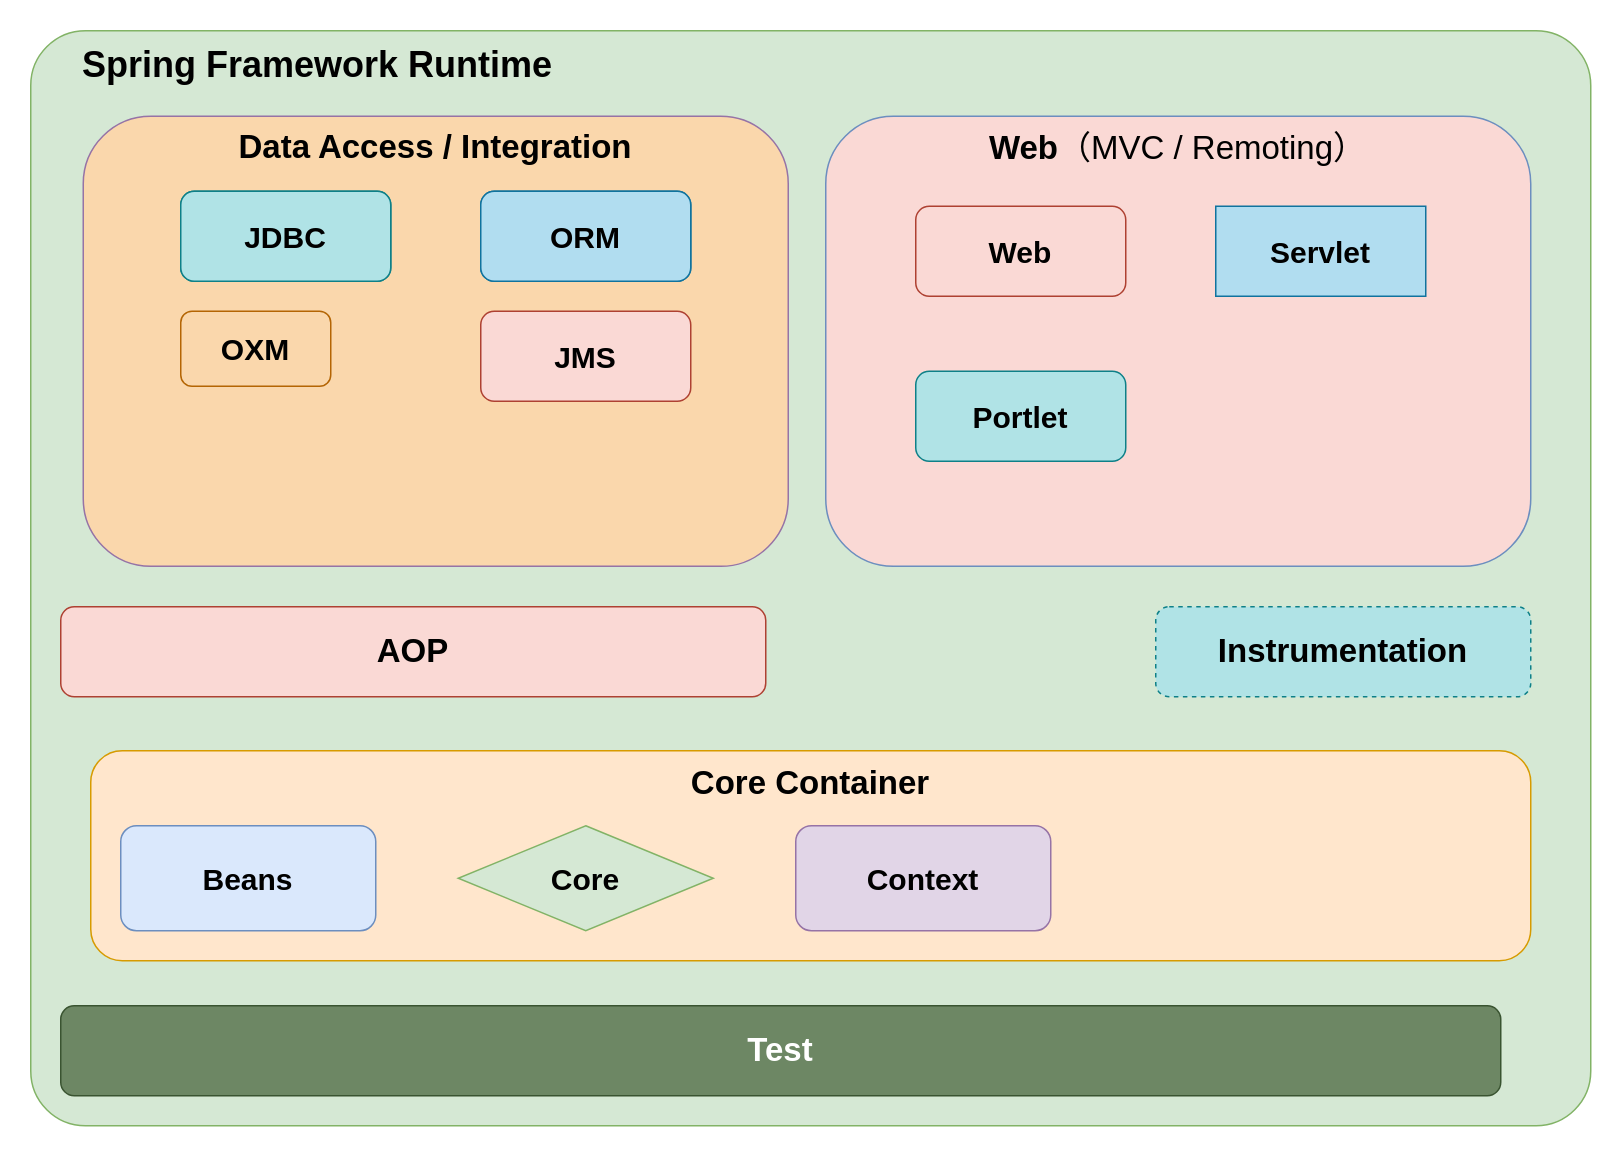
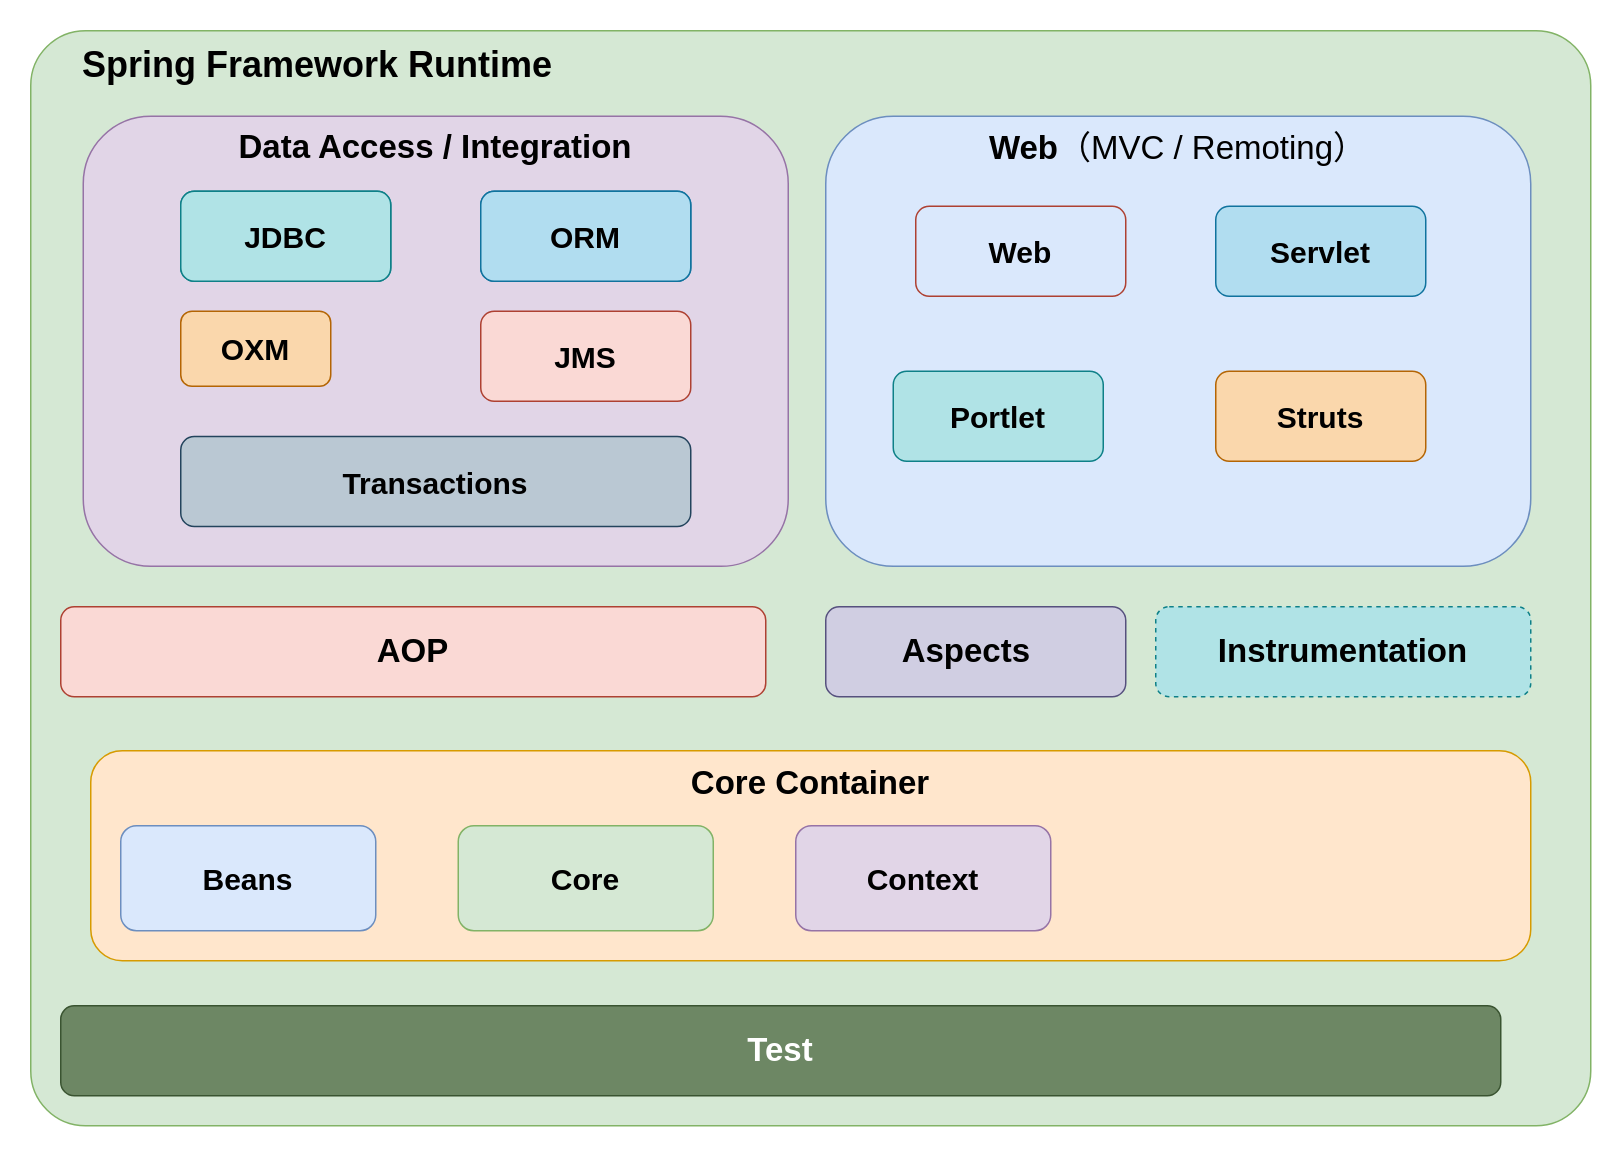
- <mxCell id="13" value="&lt;b style=&quot;font-size: 20px;&quot;&gt;Web&lt;/b&gt;" style="rounded=1;whiteSpace=wrap;html=1;fontSize=20;fillColor=#fad9d5;strokeColor=#ae4132;" vertex="1" parent="1"><mxGeometry x="610" y="137" width="140" height="60" as="geometry" /></mxCell>
+ <mxCell id="13" value="&lt;b style=&quot;font-size: 20px;&quot;&gt;Web&lt;/b&gt;" style="rounded=1;whiteSpace=wrap;html=1;fontSize=20;fillColor=#dae8fc;strokeColor=#ae4132;" vertex="1" parent="1"><mxGeometry x="610" y="137" width="140" height="60" as="geometry" /></mxCell>
- <mxCell id="11" value="&lt;b style=&quot;font-size: 20px;&quot;&gt;Servlet&lt;/b&gt;" style="whiteSpace=wrap;html=1;fontSize=20;fillColor=#b1ddf0;strokeColor=#10739e;rounded=0;" vertex="1" parent="1"><mxGeometry x="810" y="137" width="140" height="60" as="geometry" /></mxCell>
+ <mxCell id="11" value="&lt;b style=&quot;font-size: 20px;&quot;&gt;Servlet&lt;/b&gt;" style="rounded=1;whiteSpace=wrap;html=1;fontSize=20;fillColor=#b1ddf0;strokeColor=#10739e;" vertex="1" parent="1"><mxGeometry x="810" y="137" width="140" height="60" as="geometry" /></mxCell>
- <mxCell id="3" value="Data Access / Integration" style="rounded=1;whiteSpace=wrap;html=1;fontSize=22;fillColor=#fad7ac;strokeColor=#9673a6;labelPosition=center;verticalLabelPosition=top;align=center;verticalAlign=bottom;spacingBottom=-36;fontStyle=1;labelBorderColor=none;" vertex="1" parent="1"><mxGeometry x="55" y="77" width="470" height="300" as="geometry" /></mxCell>
+ <mxCell id="3" value="Data Access / Integration" style="rounded=1;whiteSpace=wrap;html=1;fontSize=22;fillColor=#e1d5e7;strokeColor=#9673a6;labelPosition=center;verticalLabelPosition=top;align=center;verticalAlign=bottom;spacingBottom=-36;fontStyle=1;labelBorderColor=none;" vertex="1" parent="1"><mxGeometry x="55" y="77" width="470" height="300" as="geometry" /></mxCell>
- <mxCell id="4" value="&lt;b style=&quot;font-size: 22px;&quot;&gt;Web&lt;/b&gt;（MVC / Remoting）" style="rounded=1;whiteSpace=wrap;html=1;fontSize=22;fillColor=#fad9d5;strokeColor=#6c8ebf;labelPosition=center;verticalLabelPosition=top;align=center;verticalAlign=bottom;spacingBottom=-37;" vertex="1" parent="1"><mxGeometry x="550" y="77" width="470" height="300" as="geometry" /></mxCell>
+ <mxCell id="4" value="&lt;b style=&quot;font-size: 22px;&quot;&gt;Web&lt;/b&gt;（MVC / Remoting）" style="rounded=1;whiteSpace=wrap;html=1;fontSize=22;fillColor=#dae8fc;strokeColor=#6c8ebf;labelPosition=center;verticalLabelPosition=top;align=center;verticalAlign=bottom;spacingBottom=-37;" vertex="1" parent="1"><mxGeometry x="550" y="77" width="470" height="300" as="geometry" /></mxCell>
- <mxCell id="10" value="Portlet" style="rounded=1;whiteSpace=wrap;html=1;fontSize=20;fillColor=#b0e3e6;strokeColor=#0e8088;fontStyle=1" vertex="1" parent="1"><mxGeometry x="610" y="247" width="140" height="60" as="geometry" /></mxCell>
+ <mxCell id="10" value="Portlet" style="rounded=1;whiteSpace=wrap;html=1;fontSize=20;fillColor=#b0e3e6;strokeColor=#0e8088;fontStyle=1" vertex="1" parent="1"><mxGeometry x="595" y="247" width="140" height="60" as="geometry" /></mxCell>
+ <mxCell id="12" value="&lt;b style=&quot;font-size: 20px;&quot;&gt;Struts&lt;/b&gt;" style="rounded=1;whiteSpace=wrap;html=1;fontSize=20;fillColor=#fad7ac;strokeColor=#b46504;" vertex="1" parent="1"><mxGeometry x="810" y="247" width="140" height="60" as="geometry" /></mxCell>
+ <mxCell id="8" value="&lt;b style=&quot;font-size: 20px;&quot;&gt;Transactions&lt;/b&gt;" style="rounded=1;whiteSpace=wrap;html=1;fontSize=20;fillColor=#bac8d3;strokeColor=#23445d;" vertex="1" parent="1"><mxGeometry x="120" y="290.5" width="340" height="60" as="geometry" /></mxCell>
+ <mxCell id="15" value="&lt;b style=&quot;font-size: 22px;&quot;&gt;Aspects&lt;span style=&quot;white-space: pre; font-size: 22px;&quot;&gt;&#09;&lt;/span&gt;&lt;/b&gt;" style="rounded=1;whiteSpace=wrap;html=1;fontSize=22;fillColor=#d0cee2;strokeColor=#56517e;" vertex="1" parent="1"><mxGeometry x="550" y="404" width="200" height="60" as="geometry" /></mxCell>
- <mxCell id="19" value="Core" style="rhombus;whiteSpace=wrap;html=1;fontSize=20;fillColor=#d5e8d4;strokeColor=#82b366;fontStyle=1;" vertex="1" parent="1"><mxGeometry x="305" y="550" width="170" height="70" as="geometry" /></mxCell>
+ <mxCell id="19" value="Core" style="rounded=1;whiteSpace=wrap;html=1;fontSize=20;fillColor=#d5e8d4;strokeColor=#82b366;fontStyle=1" vertex="1" parent="1"><mxGeometry x="305" y="550" width="170" height="70" as="geometry" /></mxCell>
